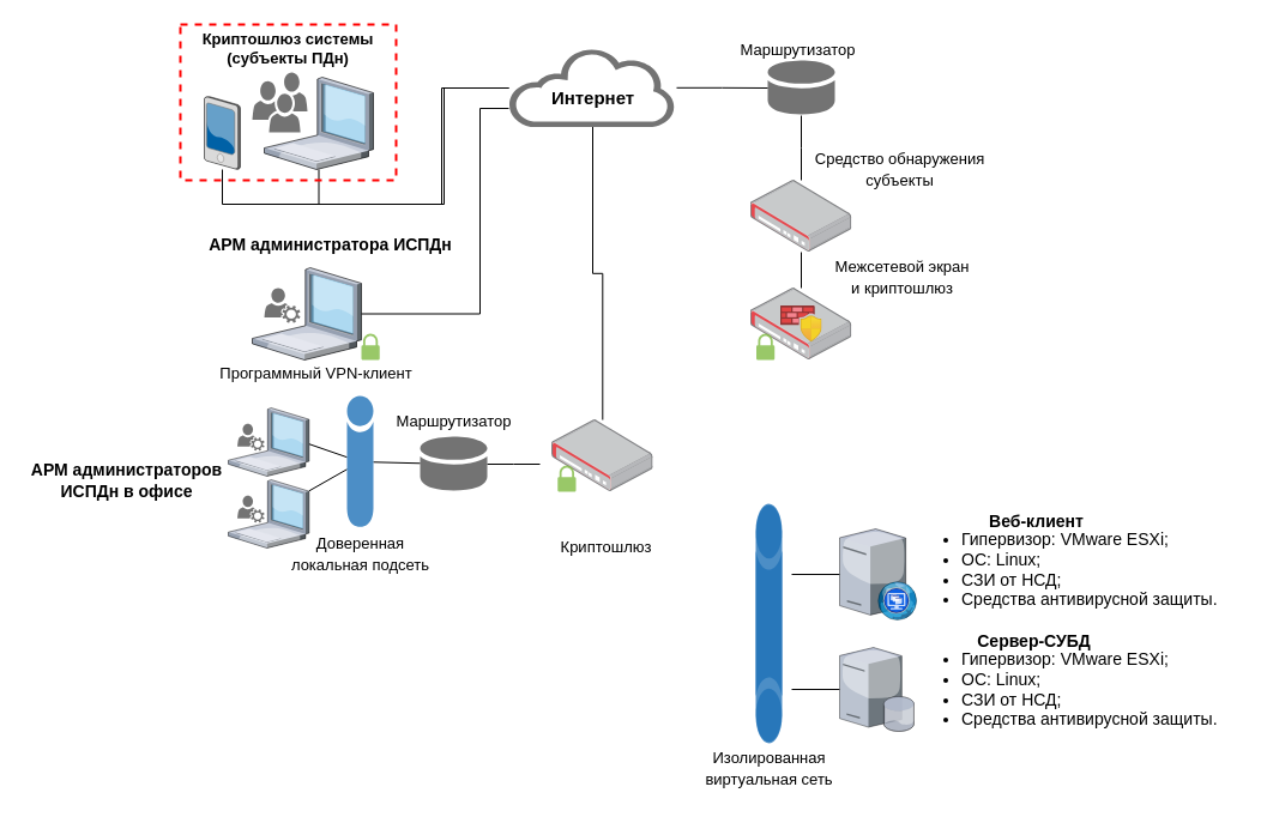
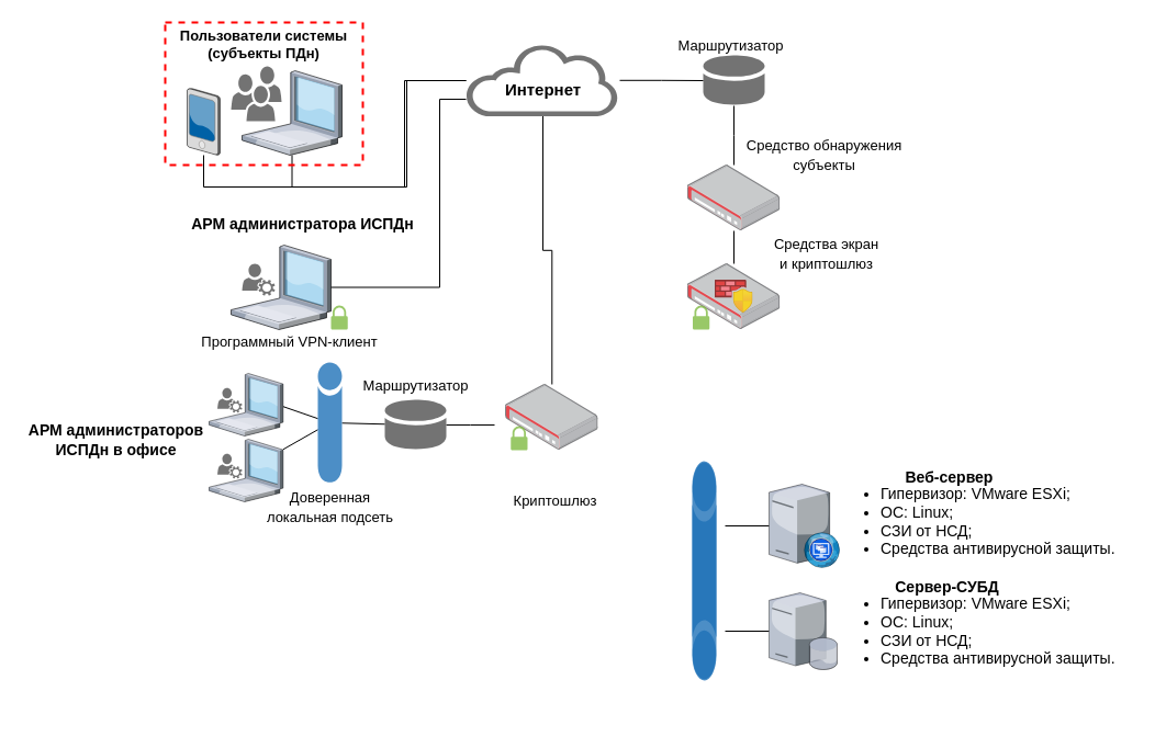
- <mxCell id="6" value="&lt;b&gt;&lt;font style=&quot;font-size: 13px;&quot;&gt;Криптошлюз системы (субъекты ПДн)&lt;/font&gt;&lt;/b&gt;" style="fontStyle=0;verticalAlign=top;align=center;spacingTop=-2;fillColor=none;rounded=0;whiteSpace=wrap;html=1;strokeColor=#FF0000;strokeWidth=2;dashed=1;container=1;collapsible=0;expand=0;recursiveResize=0;" vertex="1" parent="1"><mxGeometry y="20" width="180" height="130" as="geometry" x="150" /></mxCell>
+ <mxCell id="6" value="&lt;b&gt;&lt;font style=&quot;font-size: 13px;&quot;&gt;Пользователи системы (субъекты ПДн)&lt;/font&gt;&lt;/b&gt;" style="fontStyle=0;verticalAlign=top;align=center;spacingTop=-2;fillColor=none;rounded=0;whiteSpace=wrap;html=1;strokeColor=#FF0000;strokeWidth=2;dashed=1;container=1;collapsible=0;expand=0;recursiveResize=0;" vertex="1" parent="1"><mxGeometry y="20" width="180" height="130" as="geometry" x="150" /></mxCell>
- <mxCell id="21" value="&lt;span style=&quot;font-size: 13px;&quot;&gt;Межсетевой экран &lt;br&gt;и криптошлюз&lt;/span&gt;" style="text;html=1;resizable=0;autosize=1;align=center;verticalAlign=middle;points=[];fillColor=none;strokeColor=none;rounded=0;fontSize=15;opacity=80;" vertex="1" parent="1"><mxGeometry x="687" y="210" width="130" height="40" as="geometry" /></mxCell>
+ <mxCell id="21" value="&lt;span style=&quot;font-size: 13px;&quot;&gt;Средства экран &lt;br&gt;и криптошлюз&lt;/span&gt;" style="text;html=1;resizable=0;autosize=1;align=center;verticalAlign=middle;points=[];fillColor=none;strokeColor=none;rounded=0;fontSize=15;opacity=80;" vertex="1" parent="1"><mxGeometry x="687" y="210" width="130" height="40" as="geometry" /></mxCell>
- <mxCell id="56" value="&lt;span style=&quot;font-size: 14px;&quot;&gt;&lt;b&gt;&amp;nbsp;Веб-клиент&lt;/b&gt;&lt;/span&gt;" style="text;html=1;resizable=0;autosize=1;align=center;verticalAlign=middle;points=[];fillColor=none;strokeColor=none;rounded=0;fontSize=15;opacity=80;" vertex="1" parent="55"><mxGeometry x="52.4" y="4" width="100" height="20" as="geometry" /></mxCell>
+ <mxCell id="56" value="&lt;span style=&quot;font-size: 14px;&quot;&gt;&lt;b&gt;&amp;nbsp;Веб-сервер&lt;/b&gt;&lt;/span&gt;" style="text;html=1;resizable=0;autosize=1;align=center;verticalAlign=middle;points=[];fillColor=none;strokeColor=none;rounded=0;fontSize=15;opacity=80;" vertex="1" parent="55"><mxGeometry x="52.4" y="4" width="100" height="20" as="geometry" /></mxCell>
- <mxCell id="61" value="&lt;span style=&quot;font-size: 13px;&quot;&gt;Изолированная &lt;br&gt;виртуальная сеть&lt;/span&gt;" style="text;html=1;resizable=0;autosize=1;align=center;verticalAlign=middle;points=[];fillColor=none;strokeColor=none;rounded=0;fontSize=15;opacity=80;" vertex="1" parent="1"><mxGeometry x="581" y="620" width="120" height="40" as="geometry" /></mxCell>
